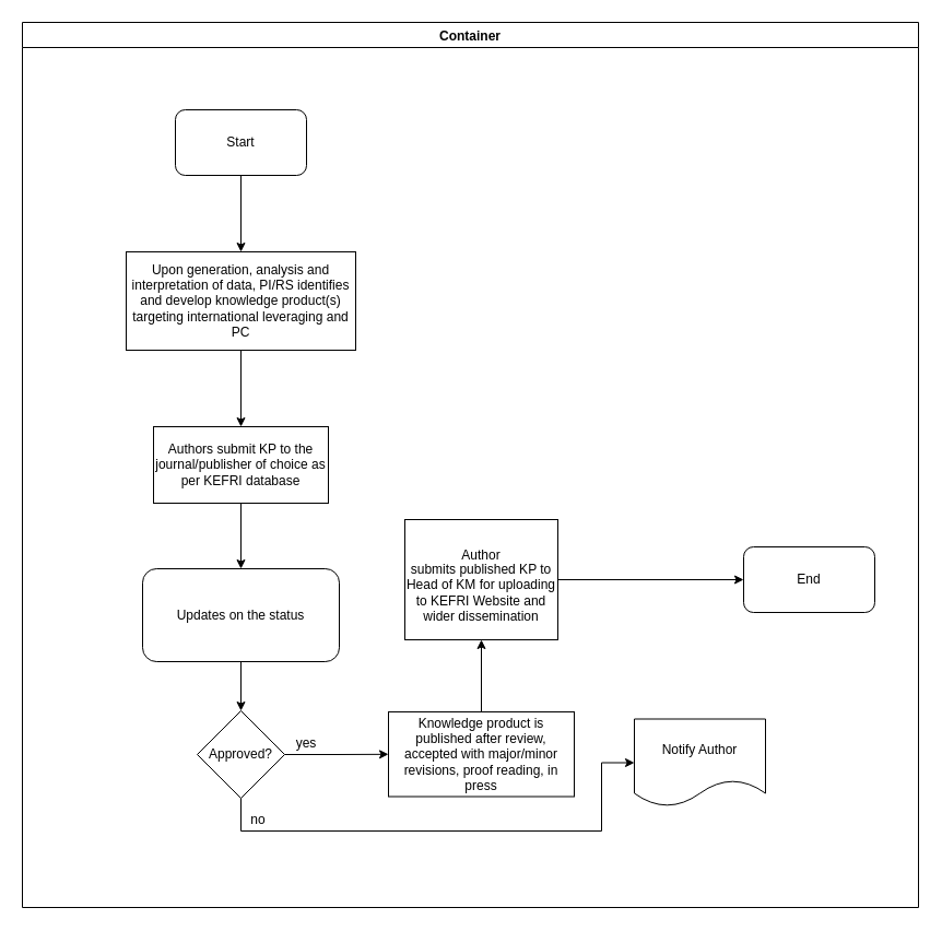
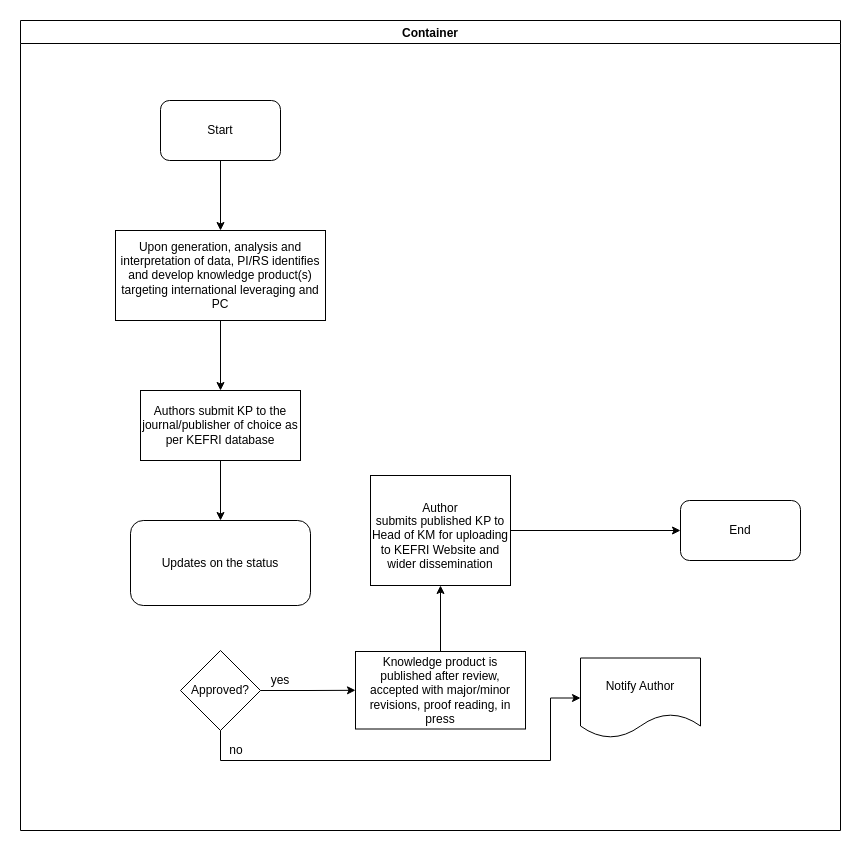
- <mxCell id="14" value="" style="edgeStyle=orthogonalEdgeStyle;rounded=0;orthogonalLoop=1;jettySize=auto;html=1;" parent="1" source="15" target="11" edge="1"><mxGeometry relative="1" as="geometry"><mxPoint x="220" y="697.5" as="targetPoint" /></mxGeometry></mxCell>
